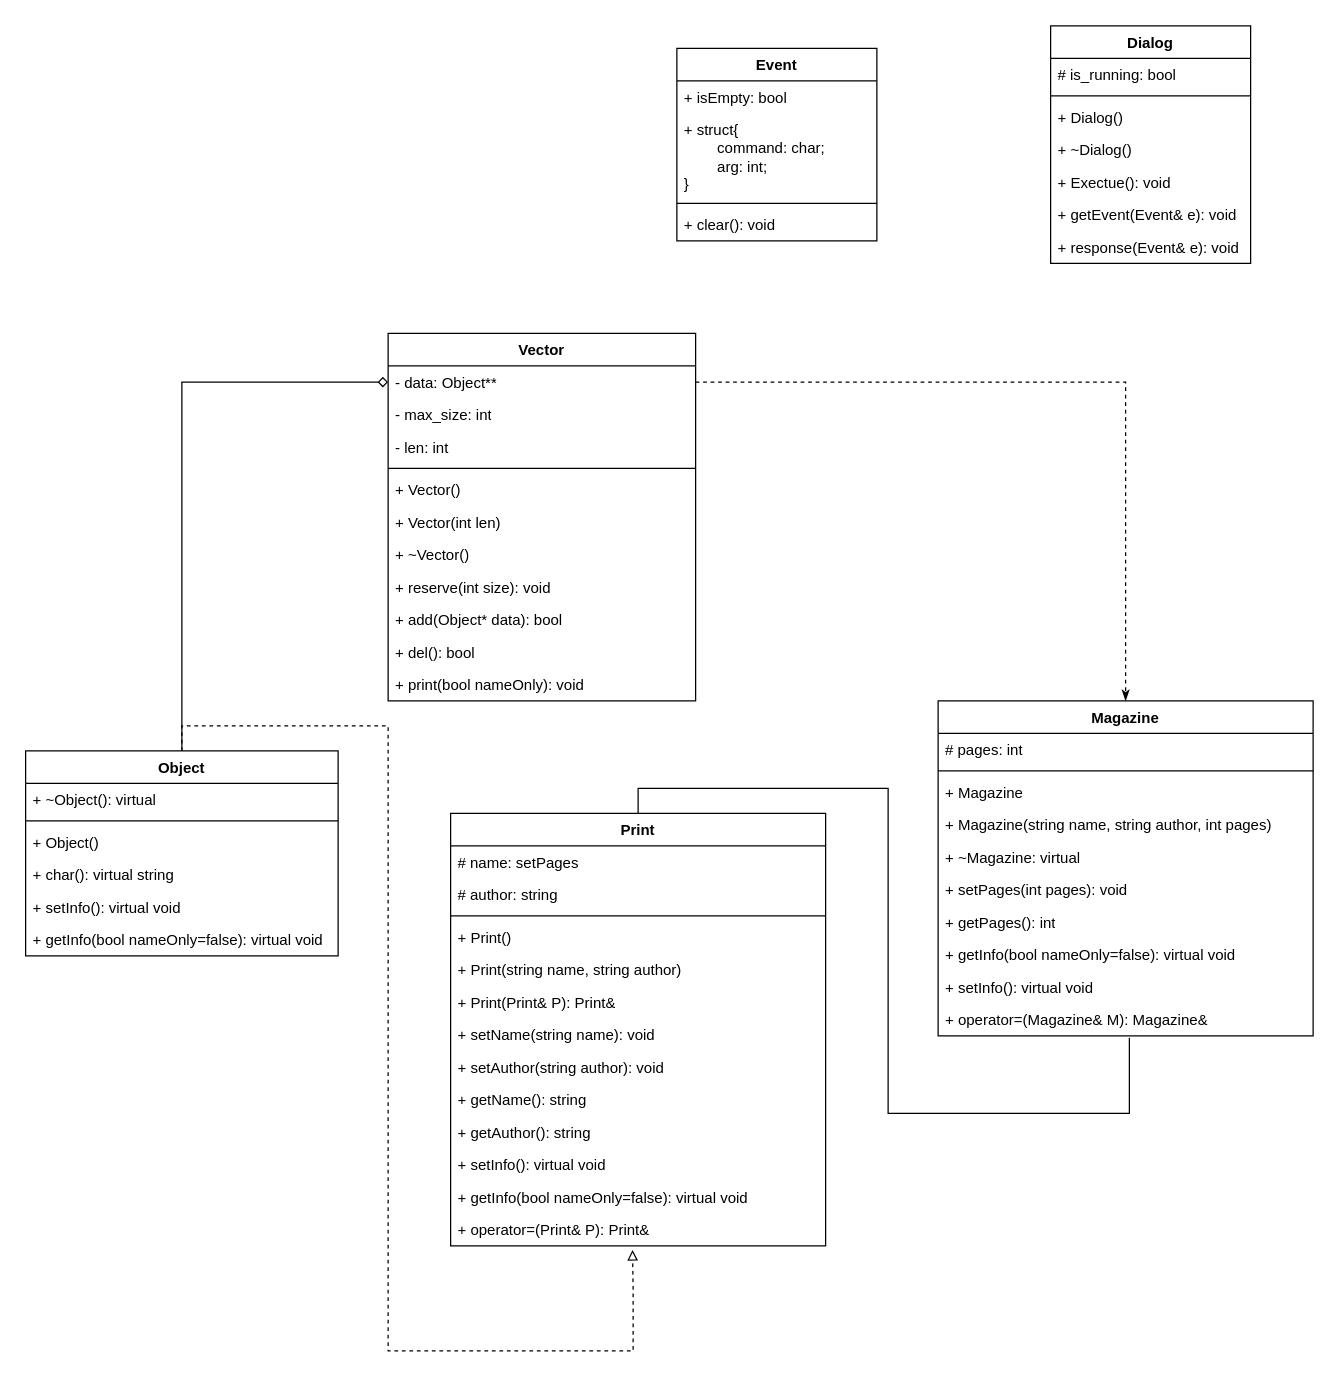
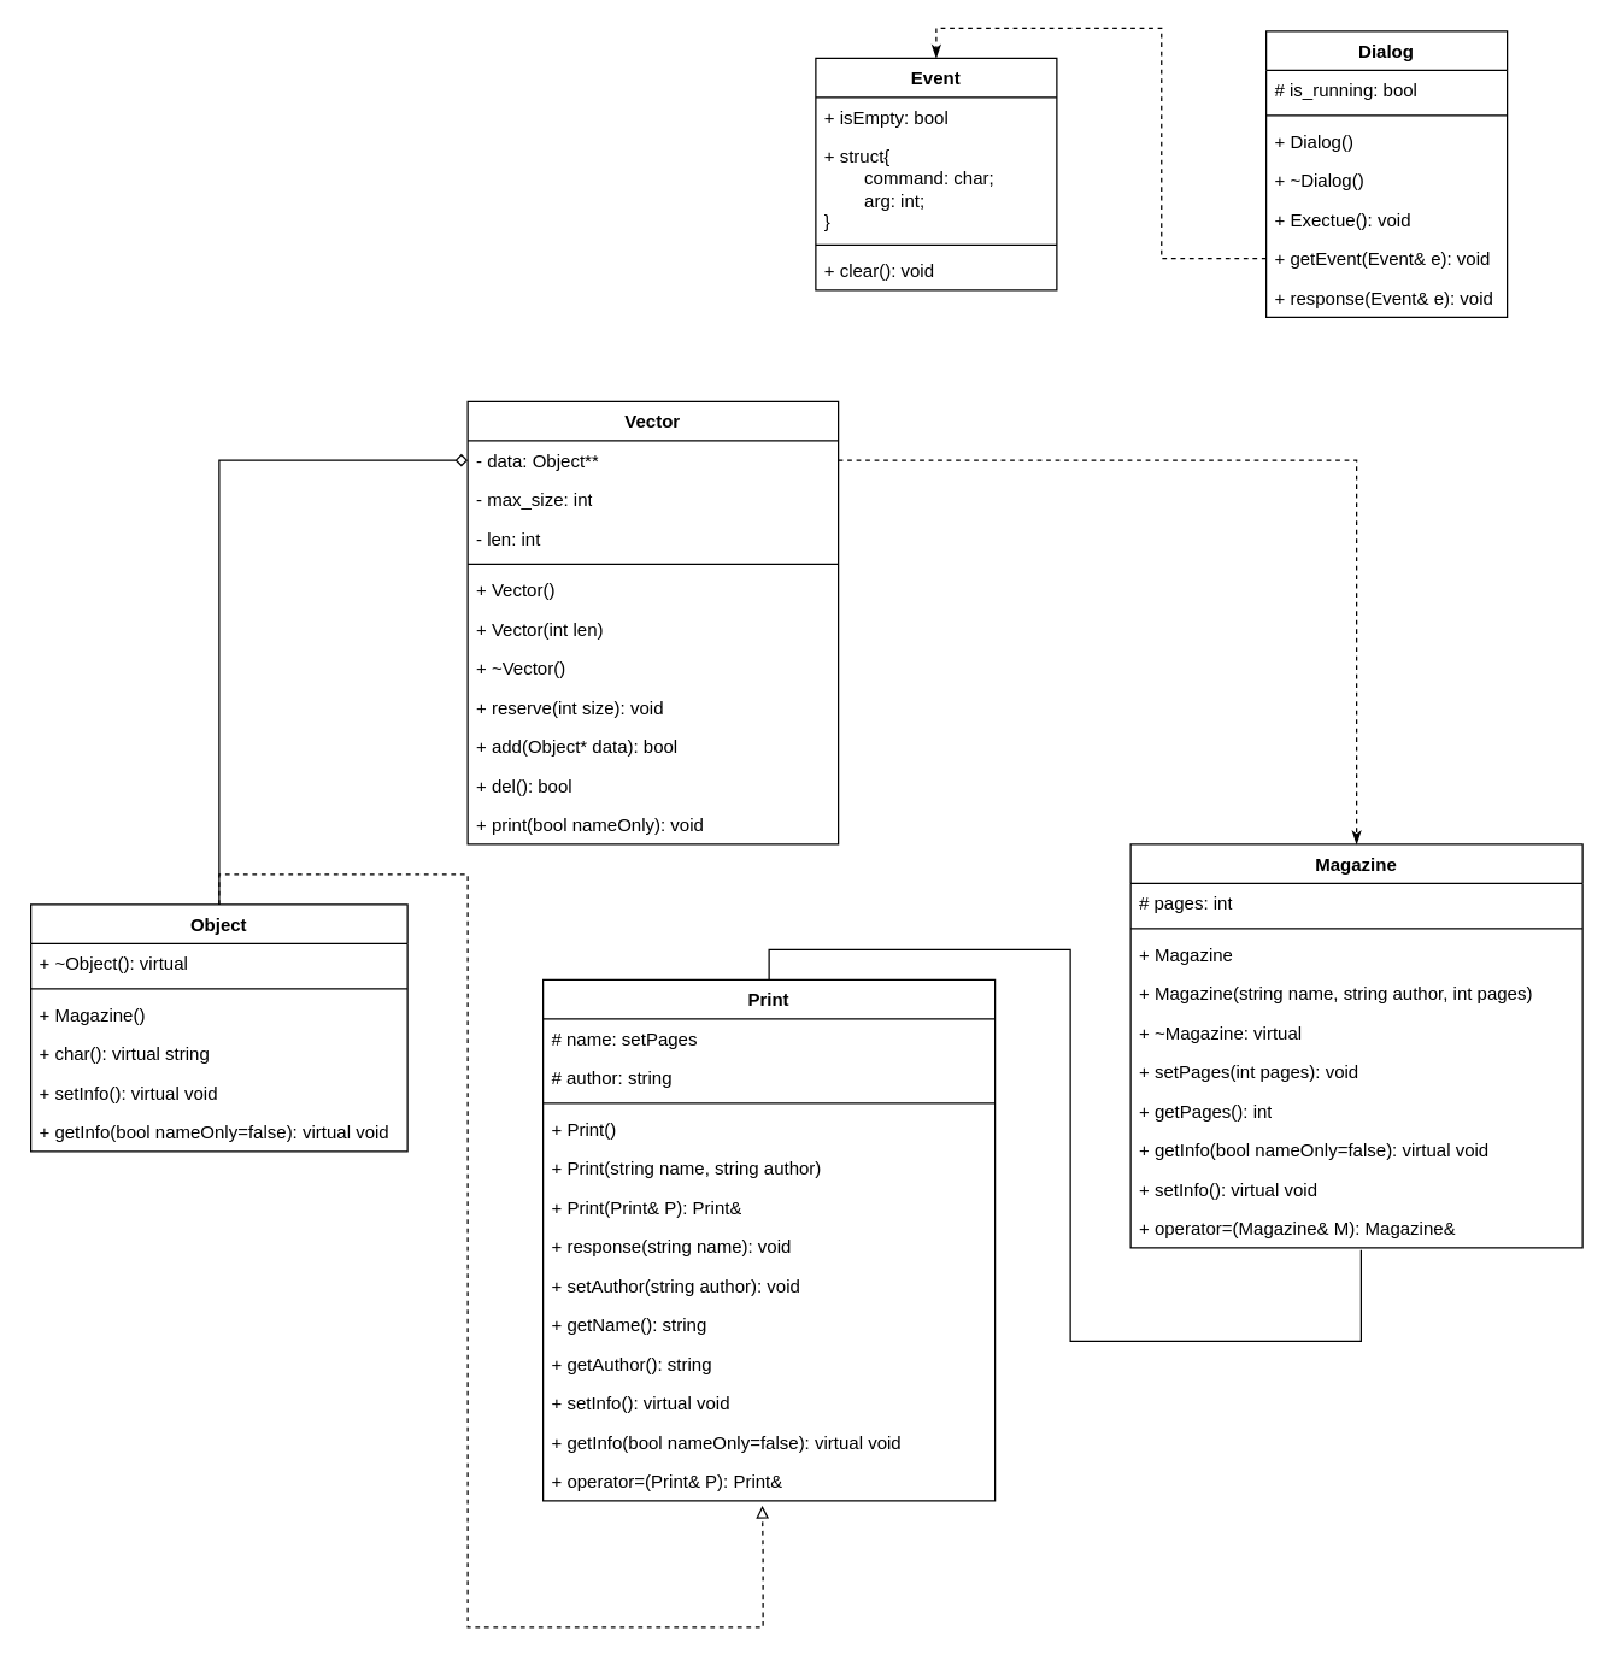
+ <mxCell id="62" style="edgeStyle=orthogonalEdgeStyle;rounded=0;orthogonalLoop=1;jettySize=auto;html=1;entryX=0.5;entryY=0;entryDx=0;entryDy=0;dashed=1;endArrow=classicThin;endFill=1;" edge="1" parent="1" source="60" target="49"><mxGeometry relative="1" as="geometry" /></mxCell>
- <mxCell id="18" value="+ Object()" style="text;strokeColor=none;fillColor=none;align=left;verticalAlign=top;spacingLeft=4;spacingRight=4;overflow=hidden;rotatable=0;points=[[0,0.5],[1,0.5]];portConstraint=eastwest;whiteSpace=wrap;html=1;" parent="15" vertex="1"><mxGeometry y="60" width="250" height="26" as="geometry" /></mxCell>
+ <mxCell id="18" value="+ Magazine()" style="text;strokeColor=none;fillColor=none;align=left;verticalAlign=top;spacingLeft=4;spacingRight=4;overflow=hidden;rotatable=0;points=[[0,0.5],[1,0.5]];portConstraint=eastwest;whiteSpace=wrap;html=1;" parent="15" vertex="1"><mxGeometry y="60" width="250" height="26" as="geometry" /></mxCell>
- <mxCell id="30" value="+ setName(string name): void" style="text;strokeColor=none;fillColor=none;align=left;verticalAlign=top;spacingLeft=4;spacingRight=4;overflow=hidden;rotatable=0;points=[[0,0.5],[1,0.5]];portConstraint=eastwest;whiteSpace=wrap;html=1;" vertex="1" parent="23"><mxGeometry y="164" width="300" height="26" as="geometry" /></mxCell>
+ <mxCell id="30" value="+ response(string name): void" style="text;strokeColor=none;fillColor=none;align=left;verticalAlign=top;spacingLeft=4;spacingRight=4;overflow=hidden;rotatable=0;points=[[0,0.5],[1,0.5]];portConstraint=eastwest;whiteSpace=wrap;html=1;" vertex="1" parent="23"><mxGeometry y="164" width="300" height="26" as="geometry" /></mxCell>
